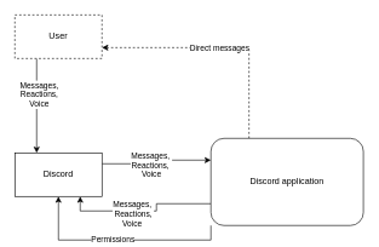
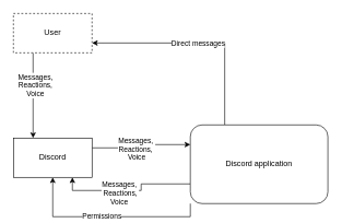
- <mxCell id="9" style="edgeStyle=orthogonalEdgeStyle;rounded=0;orthogonalLoop=1;jettySize=auto;html=1;exitX=0.25;exitY=0;exitDx=0;exitDy=0;entryX=1;entryY=0.75;entryDx=0;entryDy=0;dashed=1;" parent="1" source="11" target="4" edge="1"><mxGeometry relative="1" as="geometry" /></mxCell>
+ <mxCell id="9" style="edgeStyle=orthogonalEdgeStyle;rounded=0;orthogonalLoop=1;jettySize=auto;html=1;exitX=0.25;exitY=0;exitDx=0;exitDy=0;entryX=1;entryY=0.75;entryDx=0;entryDy=0;" parent="1" source="11" target="4" edge="1"><mxGeometry relative="1" as="geometry" /></mxCell>
